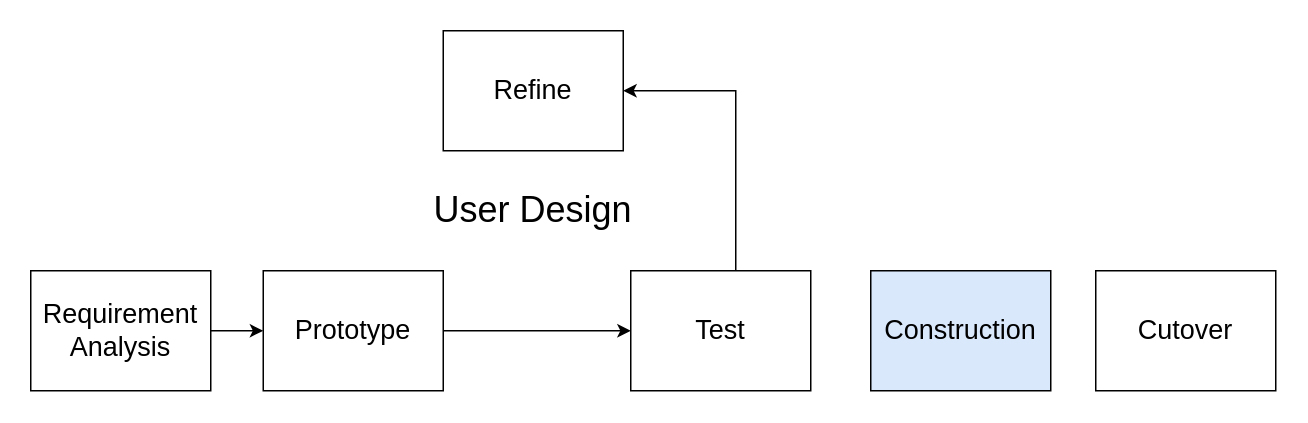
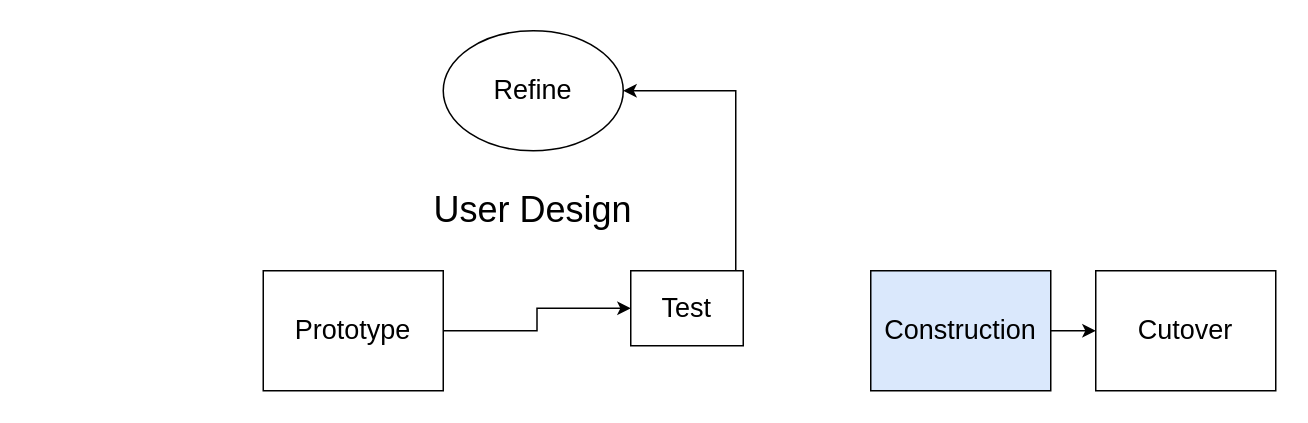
- <mxCell id="6" value="&lt;font style=&quot;font-size: 18px;&quot;&gt;Refine&lt;/font&gt;" style="rounded=0;whiteSpace=wrap;html=1;" vertex="1" parent="1"><mxGeometry x="295" width="120" height="80" as="geometry" y="20" /></mxCell>
+ <mxCell id="6" value="&lt;font style=&quot;font-size: 18px;&quot;&gt;Refine&lt;/font&gt;" style="ellipse;whiteSpace=wrap;html=1;" vertex="1" parent="1"><mxGeometry x="295" width="120" height="80" as="geometry" y="20" /></mxCell>
- <mxCell id="3" value="&lt;font style=&quot;font-size: 18px;&quot;&gt;Requirement Analysis&lt;/font&gt;" style="rounded=0;whiteSpace=wrap;html=1;" vertex="1" parent="1"><mxGeometry x="20" y="180" width="120" height="80" as="geometry" /></mxCell>
- <mxCell id="2" style="edgeStyle=orthogonalEdgeStyle;rounded=0;orthogonalLoop=1;jettySize=auto;html=1;entryX=0;entryY=0.5;entryDx=0;entryDy=0;fontSize=18;" edge="1" parent="1" source="3" target="5"><mxGeometry relative="1" as="geometry" /></mxCell>
- <mxCell id="8" value="&lt;font style=&quot;font-size: 18px;&quot;&gt;Test&lt;/font&gt;" style="rounded=0;whiteSpace=wrap;html=1;" vertex="1" parent="1"><mxGeometry x="420" y="180" width="120" height="80" as="geometry" /></mxCell>
+ <mxCell id="8" value="&lt;font style=&quot;font-size: 18px;&quot;&gt;Test&lt;/font&gt;" style="rounded=0;whiteSpace=wrap;html=1;" vertex="1" parent="1"><mxGeometry x="420" y="180" width="75" height="50" as="geometry" /></mxCell>
+ <mxCell id="10" style="edgeStyle=orthogonalEdgeStyle;rounded=0;orthogonalLoop=1;jettySize=auto;html=1;entryX=0;entryY=0.5;entryDx=0;entryDy=0;fontSize=24;" edge="1" parent="1" source="11" target="12"><mxGeometry relative="1" as="geometry" /></mxCell>
